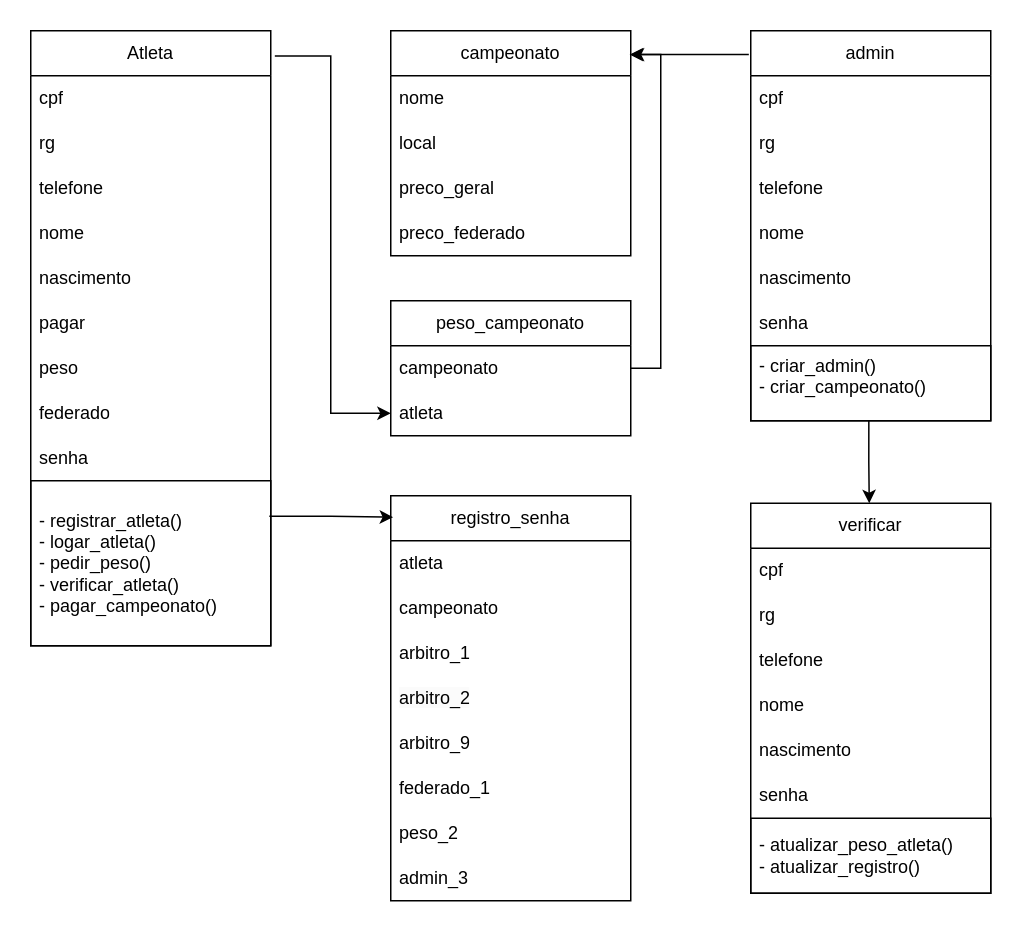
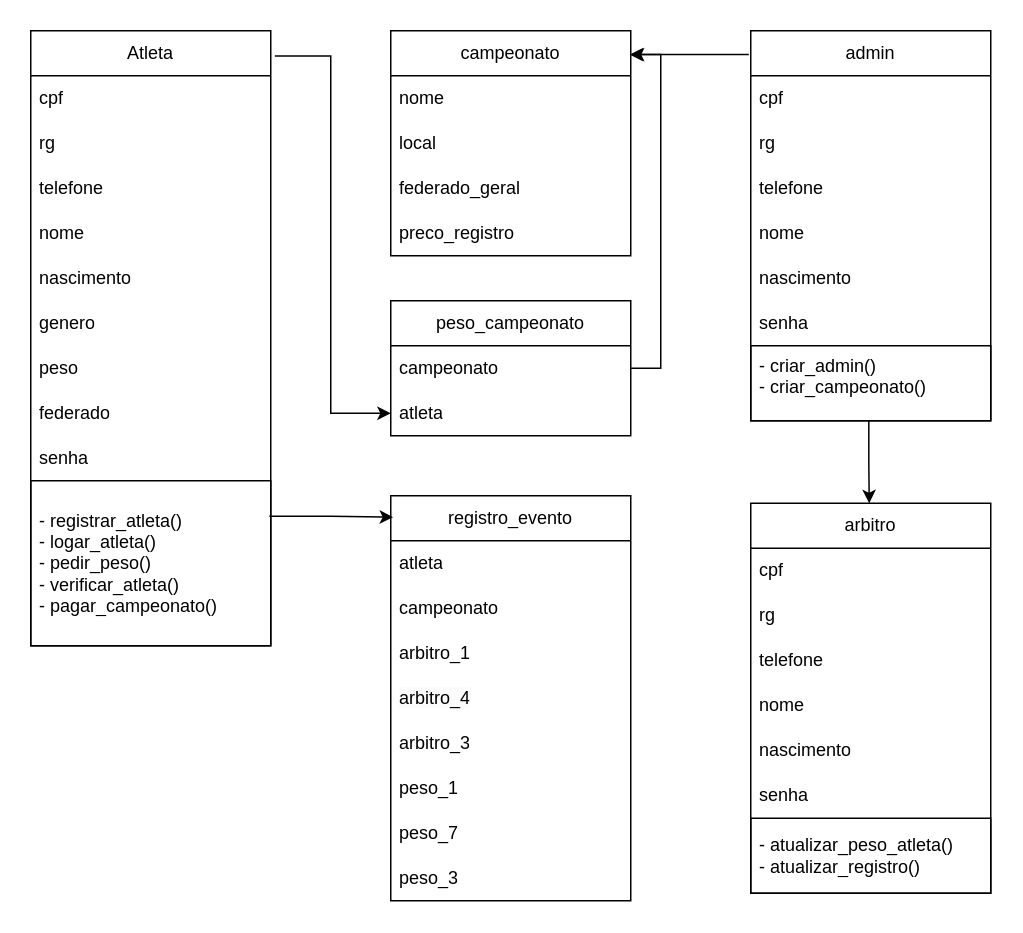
- <mxCell id="25" value="preco_geral" style="text;strokeColor=none;fillColor=none;align=left;verticalAlign=middle;spacingLeft=4;spacingRight=4;overflow=hidden;points=[[0,0.5],[1,0.5]];portConstraint=eastwest;rotatable=0;whiteSpace=wrap;html=1;" vertex="1" parent="22"><mxGeometry y="90" width="160" height="30" as="geometry" /></mxCell>
+ <mxCell id="25" value="federado_geral" style="text;strokeColor=none;fillColor=none;align=left;verticalAlign=middle;spacingLeft=4;spacingRight=4;overflow=hidden;points=[[0,0.5],[1,0.5]];portConstraint=eastwest;rotatable=0;whiteSpace=wrap;html=1;" vertex="1" parent="22"><mxGeometry y="90" width="160" height="30" as="geometry" /></mxCell>
- <mxCell id="26" value="preco_federado" style="text;strokeColor=none;fillColor=none;align=left;verticalAlign=middle;spacingLeft=4;spacingRight=4;overflow=hidden;points=[[0,0.5],[1,0.5]];portConstraint=eastwest;rotatable=0;whiteSpace=wrap;html=1;" vertex="1" parent="22"><mxGeometry y="120" width="160" height="30" as="geometry" /></mxCell>
+ <mxCell id="26" value="preco_registro" style="text;strokeColor=none;fillColor=none;align=left;verticalAlign=middle;spacingLeft=4;spacingRight=4;overflow=hidden;points=[[0,0.5],[1,0.5]];portConstraint=eastwest;rotatable=0;whiteSpace=wrap;html=1;" vertex="1" parent="22"><mxGeometry y="120" width="160" height="30" as="geometry" /></mxCell>
- <mxCell id="9" value="pagar" style="text;strokeColor=none;fillColor=none;align=left;verticalAlign=middle;spacingLeft=4;spacingRight=4;overflow=hidden;points=[[0,0.5],[1,0.5]];portConstraint=eastwest;rotatable=0;whiteSpace=wrap;html=1;" vertex="1" parent="3"><mxGeometry y="180" width="160" height="30" as="geometry" /></mxCell>
+ <mxCell id="9" value="genero" style="text;strokeColor=none;fillColor=none;align=left;verticalAlign=middle;spacingLeft=4;spacingRight=4;overflow=hidden;points=[[0,0.5],[1,0.5]];portConstraint=eastwest;rotatable=0;whiteSpace=wrap;html=1;" vertex="1" parent="3"><mxGeometry y="180" width="160" height="30" as="geometry" /></mxCell>
- <mxCell id="27" value="registro_senha" style="swimlane;fontStyle=0;childLayout=stackLayout;horizontal=1;startSize=30;horizontalStack=0;resizeParent=1;resizeParentMax=0;resizeLast=0;collapsible=1;marginBottom=0;whiteSpace=wrap;html=1;" vertex="1" parent="1"><mxGeometry x="260" y="330" width="160" height="270" as="geometry" /></mxCell>
+ <mxCell id="27" value="registro_evento" style="swimlane;fontStyle=0;childLayout=stackLayout;horizontal=1;startSize=30;horizontalStack=0;resizeParent=1;resizeParentMax=0;resizeLast=0;collapsible=1;marginBottom=0;whiteSpace=wrap;html=1;" vertex="1" parent="1"><mxGeometry x="260" y="330" width="160" height="270" as="geometry" /></mxCell>
- <mxCell id="36" value="verificar" style="swimlane;fontStyle=0;childLayout=stackLayout;horizontal=1;startSize=30;horizontalStack=0;resizeParent=1;resizeParentMax=0;resizeLast=0;collapsible=1;marginBottom=0;whiteSpace=wrap;html=1;" vertex="1" parent="1"><mxGeometry x="500" y="335" width="160" height="260" as="geometry" /></mxCell>
+ <mxCell id="36" value="arbitro" style="swimlane;fontStyle=0;childLayout=stackLayout;horizontal=1;startSize=30;horizontalStack=0;resizeParent=1;resizeParentMax=0;resizeLast=0;collapsible=1;marginBottom=0;whiteSpace=wrap;html=1;" vertex="1" parent="1"><mxGeometry x="500" y="335" width="160" height="260" as="geometry" /></mxCell>
- <mxCell id="31" value="&lt;div&gt;&lt;span style=&quot;background-color: light-dark(rgb(251, 251, 251), rgb(21, 21, 21)); color: light-dark(rgb(0, 0, 0), rgb(237, 237, 237));&quot;&gt;arbitro_2&lt;/span&gt;&lt;/div&gt;" style="text;strokeColor=none;fillColor=none;align=left;verticalAlign=middle;spacingLeft=4;spacingRight=4;overflow=hidden;points=[[0,0.5],[1,0.5]];portConstraint=eastwest;rotatable=0;whiteSpace=wrap;html=1;" vertex="1" parent="27"><mxGeometry y="120" width="160" height="30" as="geometry" /></mxCell>
+ <mxCell id="31" value="&lt;div&gt;&lt;span style=&quot;background-color: light-dark(rgb(251, 251, 251), rgb(21, 21, 21)); color: light-dark(rgb(0, 0, 0), rgb(237, 237, 237));&quot;&gt;arbitro_4&lt;/span&gt;&lt;/div&gt;" style="text;strokeColor=none;fillColor=none;align=left;verticalAlign=middle;spacingLeft=4;spacingRight=4;overflow=hidden;points=[[0,0.5],[1,0.5]];portConstraint=eastwest;rotatable=0;whiteSpace=wrap;html=1;" vertex="1" parent="27"><mxGeometry y="120" width="160" height="30" as="geometry" /></mxCell>
- <mxCell id="32" value="arbitro_9" style="text;strokeColor=none;fillColor=none;align=left;verticalAlign=middle;spacingLeft=4;spacingRight=4;overflow=hidden;points=[[0,0.5],[1,0.5]];portConstraint=eastwest;rotatable=0;whiteSpace=wrap;html=1;" vertex="1" parent="27"><mxGeometry y="150" width="160" height="30" as="geometry" /></mxCell>
+ <mxCell id="32" value="arbitro_3" style="text;strokeColor=none;fillColor=none;align=left;verticalAlign=middle;spacingLeft=4;spacingRight=4;overflow=hidden;points=[[0,0.5],[1,0.5]];portConstraint=eastwest;rotatable=0;whiteSpace=wrap;html=1;" vertex="1" parent="27"><mxGeometry y="150" width="160" height="30" as="geometry" /></mxCell>
- <mxCell id="33" value="federado_1" style="text;strokeColor=none;fillColor=none;align=left;verticalAlign=middle;spacingLeft=4;spacingRight=4;overflow=hidden;points=[[0,0.5],[1,0.5]];portConstraint=eastwest;rotatable=0;whiteSpace=wrap;html=1;" vertex="1" parent="27"><mxGeometry y="180" width="160" height="30" as="geometry" /></mxCell>
+ <mxCell id="33" value="peso_1" style="text;strokeColor=none;fillColor=none;align=left;verticalAlign=middle;spacingLeft=4;spacingRight=4;overflow=hidden;points=[[0,0.5],[1,0.5]];portConstraint=eastwest;rotatable=0;whiteSpace=wrap;html=1;" vertex="1" parent="27"><mxGeometry y="180" width="160" height="30" as="geometry" /></mxCell>
- <mxCell id="34" value="peso_2" style="text;strokeColor=none;fillColor=none;align=left;verticalAlign=middle;spacingLeft=4;spacingRight=4;overflow=hidden;points=[[0,0.5],[1,0.5]];portConstraint=eastwest;rotatable=0;whiteSpace=wrap;html=1;" vertex="1" parent="27"><mxGeometry y="210" width="160" height="30" as="geometry" /></mxCell>
+ <mxCell id="34" value="peso_7" style="text;strokeColor=none;fillColor=none;align=left;verticalAlign=middle;spacingLeft=4;spacingRight=4;overflow=hidden;points=[[0,0.5],[1,0.5]];portConstraint=eastwest;rotatable=0;whiteSpace=wrap;html=1;" vertex="1" parent="27"><mxGeometry y="210" width="160" height="30" as="geometry" /></mxCell>
- <mxCell id="35" value="admin_3" style="text;strokeColor=none;fillColor=none;align=left;verticalAlign=middle;spacingLeft=4;spacingRight=4;overflow=hidden;points=[[0,0.5],[1,0.5]];portConstraint=eastwest;rotatable=0;whiteSpace=wrap;html=1;" vertex="1" parent="27"><mxGeometry y="240" width="160" height="30" as="geometry" /></mxCell>
+ <mxCell id="35" value="peso_3" style="text;strokeColor=none;fillColor=none;align=left;verticalAlign=middle;spacingLeft=4;spacingRight=4;overflow=hidden;points=[[0,0.5],[1,0.5]];portConstraint=eastwest;rotatable=0;whiteSpace=wrap;html=1;" vertex="1" parent="27"><mxGeometry y="240" width="160" height="30" as="geometry" /></mxCell>
